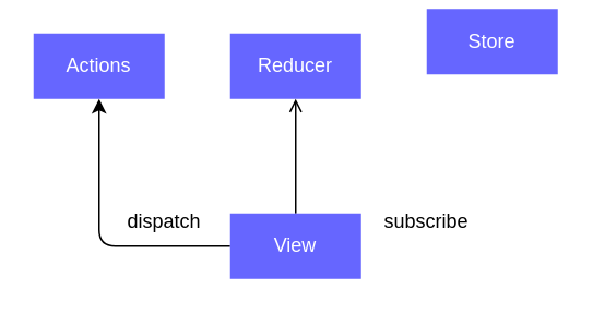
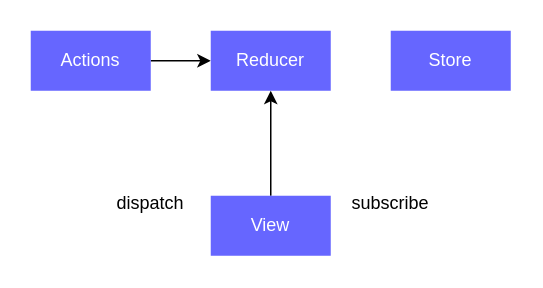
- <mxCell id="5" value="&lt;font color=&quot;#ffffff&quot;&gt;Store&lt;/font&gt;" style="rounded=0;whiteSpace=wrap;html=1;fillColor=#6666FF;strokeColor=none;" parent="1" vertex="1"><mxGeometry x="260" y="5" width="80" height="40" as="geometry" /></mxCell>
+ <mxCell id="5" value="&lt;font color=&quot;#ffffff&quot;&gt;Store&lt;/font&gt;" style="rounded=0;whiteSpace=wrap;html=1;fillColor=#6666FF;strokeColor=none;" parent="1" vertex="1"><mxGeometry x="260" y="20" width="80" height="40" as="geometry" /></mxCell>
+ <mxCell id="2" style="edgeStyle=orthogonalEdgeStyle;html=1;entryX=0;entryY=0.5;entryDx=0;entryDy=0;strokeColor=#000000;" parent="1" source="3" target="4" edge="1"><mxGeometry relative="1" as="geometry" /></mxCell>
- <mxCell id="7" style="edgeStyle=none;html=1;entryX=0.5;entryY=1;entryDx=0;entryDy=0;endArrow=open;" edge="1" parent="1" source="8" target="4"><mxGeometry relative="1" as="geometry" /></mxCell>
+ <mxCell id="7" style="edgeStyle=none;html=1;entryX=0.5;entryY=1;entryDx=0;entryDy=0;" edge="1" parent="1" source="8" target="4"><mxGeometry relative="1" as="geometry" /></mxCell>
- <mxCell id="6" style="edgeStyle=orthogonalEdgeStyle;html=1;entryX=0.5;entryY=1;entryDx=0;entryDy=0;strokeColor=#000000;" parent="1" source="8" target="3" edge="1"><mxGeometry relative="1" as="geometry" /></mxCell>
